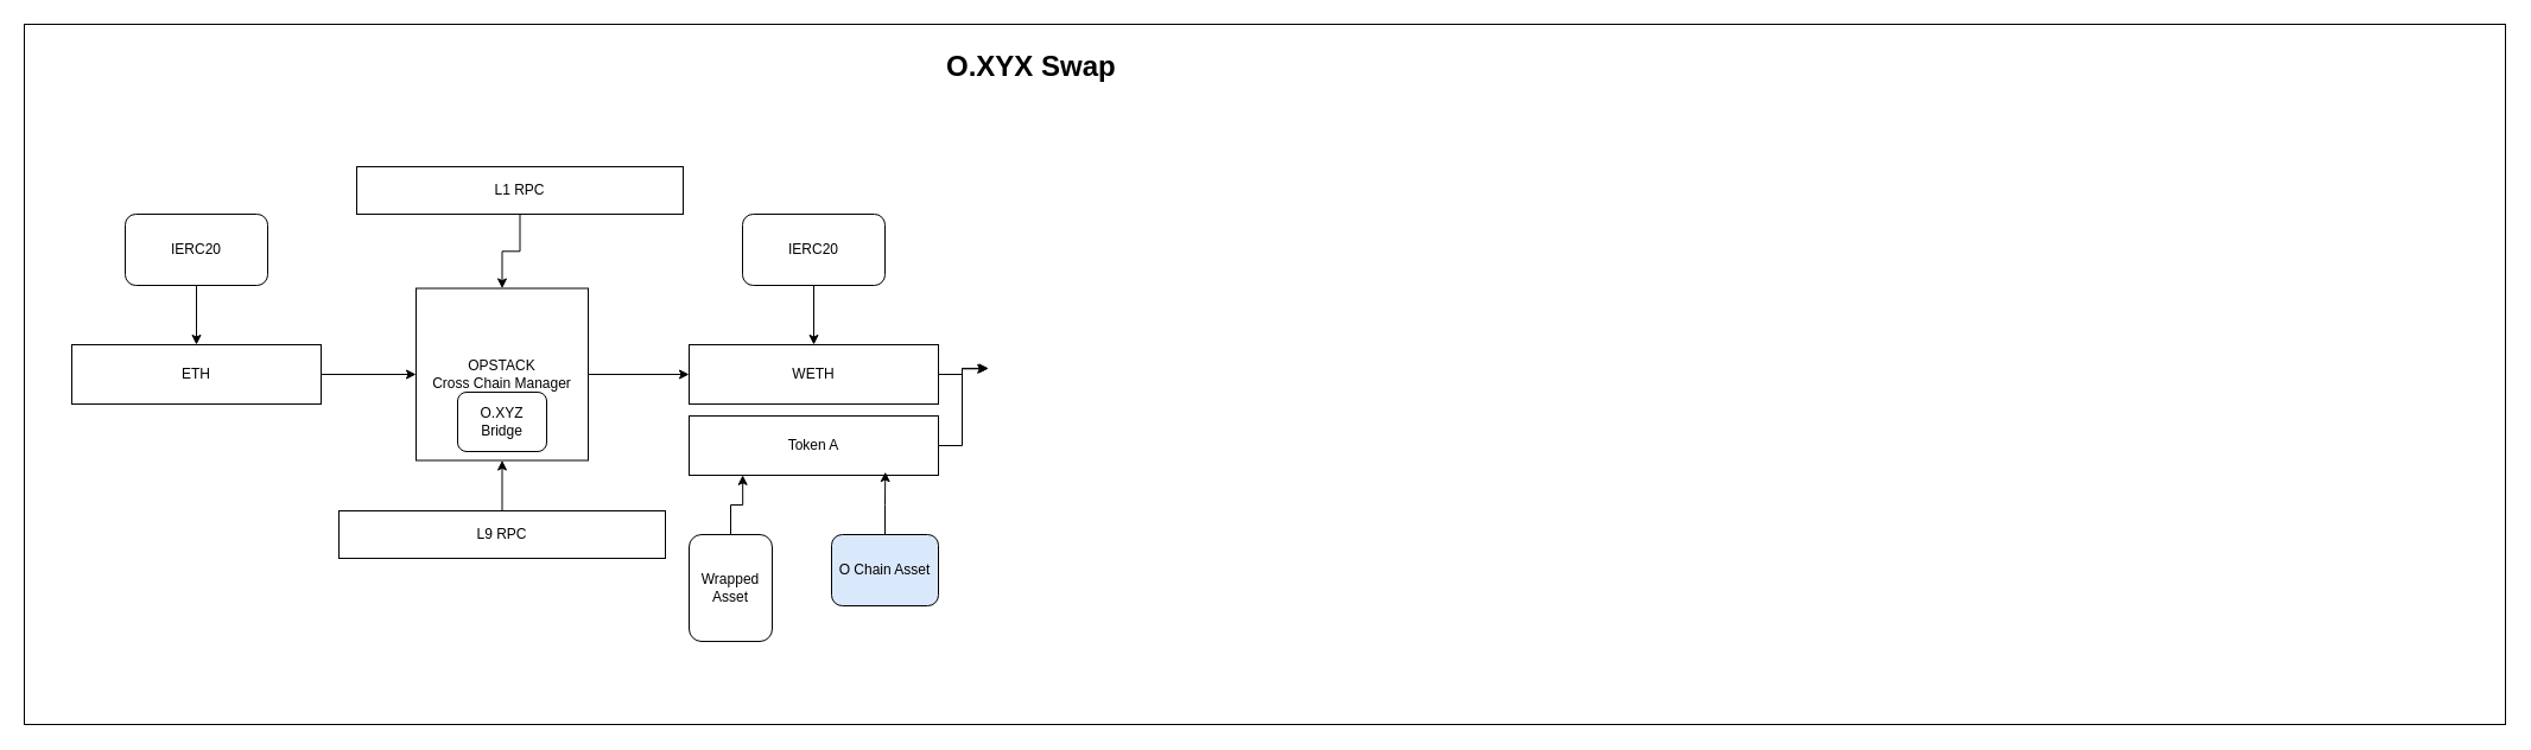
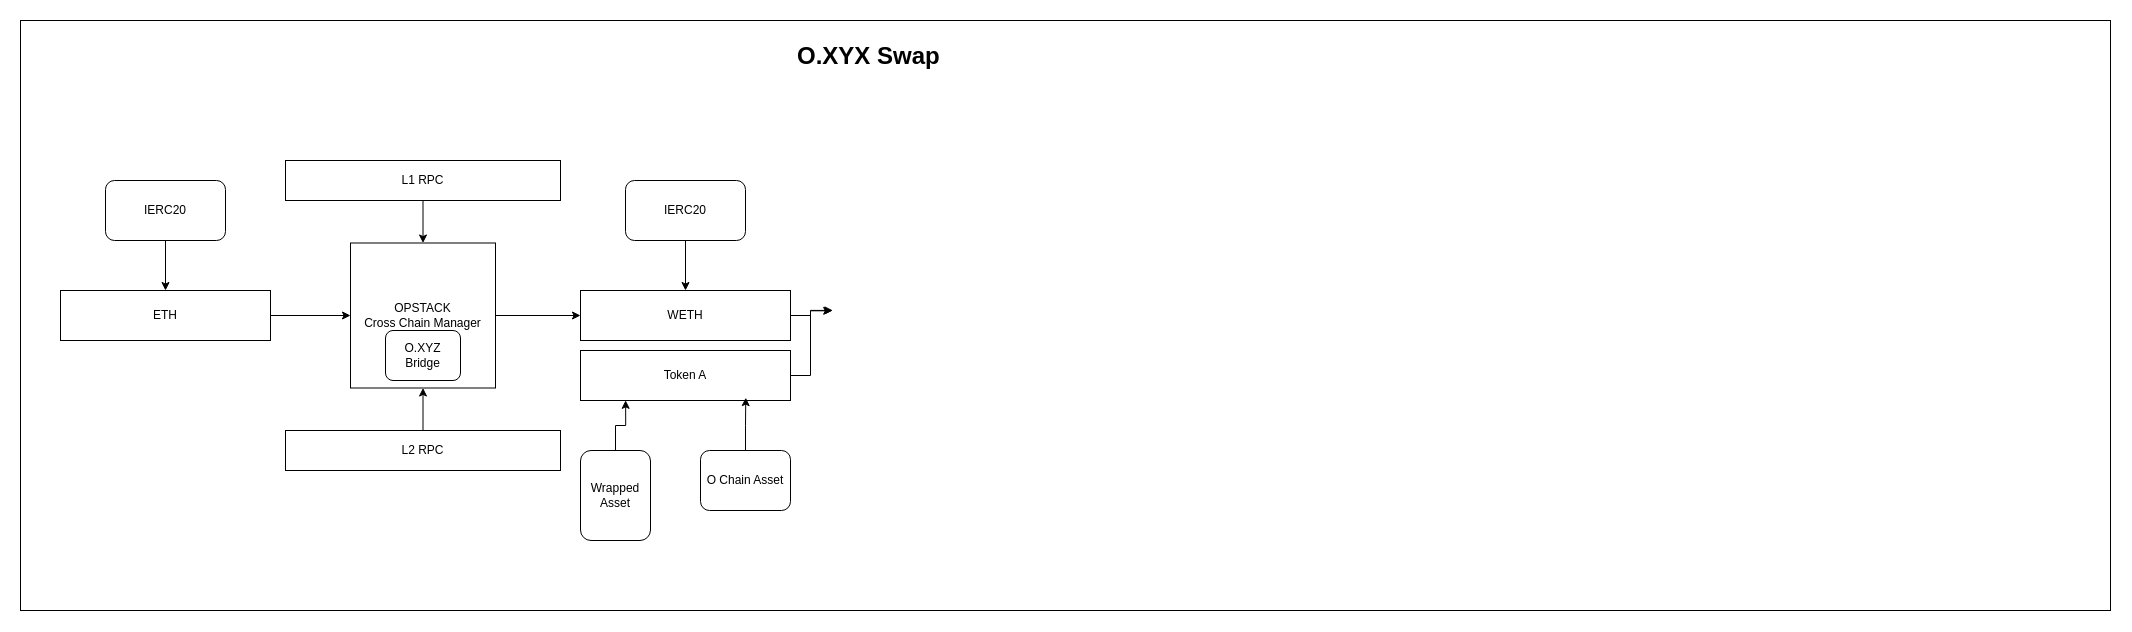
- <mxCell id="10" value="L1 RPC" style="rounded=0;whiteSpace=wrap;html=1;" vertex="1" parent="1"><mxGeometry x="300" y="140" width="275" height="40" as="geometry" /></mxCell>
+ <mxCell id="10" value="L1 RPC" style="rounded=0;whiteSpace=wrap;html=1;" vertex="1" parent="1"><mxGeometry x="285" y="160" width="275" height="40" as="geometry" /></mxCell>
- <mxCell id="12" value="L9 RPC" style="rounded=0;whiteSpace=wrap;html=1;" vertex="1" parent="1"><mxGeometry x="285" y="430" width="275" height="40" as="geometry" /></mxCell>
+ <mxCell id="12" value="L2 RPC" style="rounded=0;whiteSpace=wrap;html=1;" vertex="1" parent="1"><mxGeometry x="285" y="430" width="275" height="40" as="geometry" /></mxCell>
- <mxCell id="22" value="O Chain Asset" style="rounded=1;whiteSpace=wrap;html=1;fillColor=#dae8fc;" vertex="1" parent="1"><mxGeometry x="700" y="450" width="90" height="60" as="geometry" /></mxCell>
+ <mxCell id="22" value="O Chain Asset" style="rounded=1;whiteSpace=wrap;html=1;" vertex="1" parent="1"><mxGeometry x="700" y="450" width="90" height="60" as="geometry" /></mxCell>
